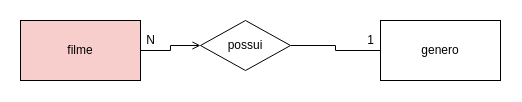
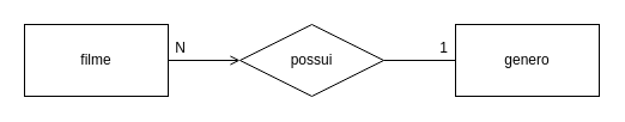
- <mxCell id="6" value="possui" style="shape=rhombus;perimeter=rhombusPerimeter;whiteSpace=wrap;html=1;align=center;" vertex="1" parent="1"><mxGeometry x="200" y="20" width="90" height="50" as="geometry" /></mxCell>
+ <mxCell id="6" value="possui" style="shape=rhombus;perimeter=rhombusPerimeter;whiteSpace=wrap;html=1;align=center;" vertex="1" parent="1"><mxGeometry x="200" y="20" width="120" height="60" as="geometry" /></mxCell>
- <mxCell id="3" value="filme" style="rounded=0;whiteSpace=wrap;html=1;fillColor=#f8cecc;" vertex="1" parent="1"><mxGeometry x="20" y="20" width="120" height="60" as="geometry" /></mxCell>
+ <mxCell id="3" value="filme" style="rounded=0;whiteSpace=wrap;html=1;" vertex="1" parent="1"><mxGeometry x="20" y="20" width="120" height="60" as="geometry" /></mxCell>
